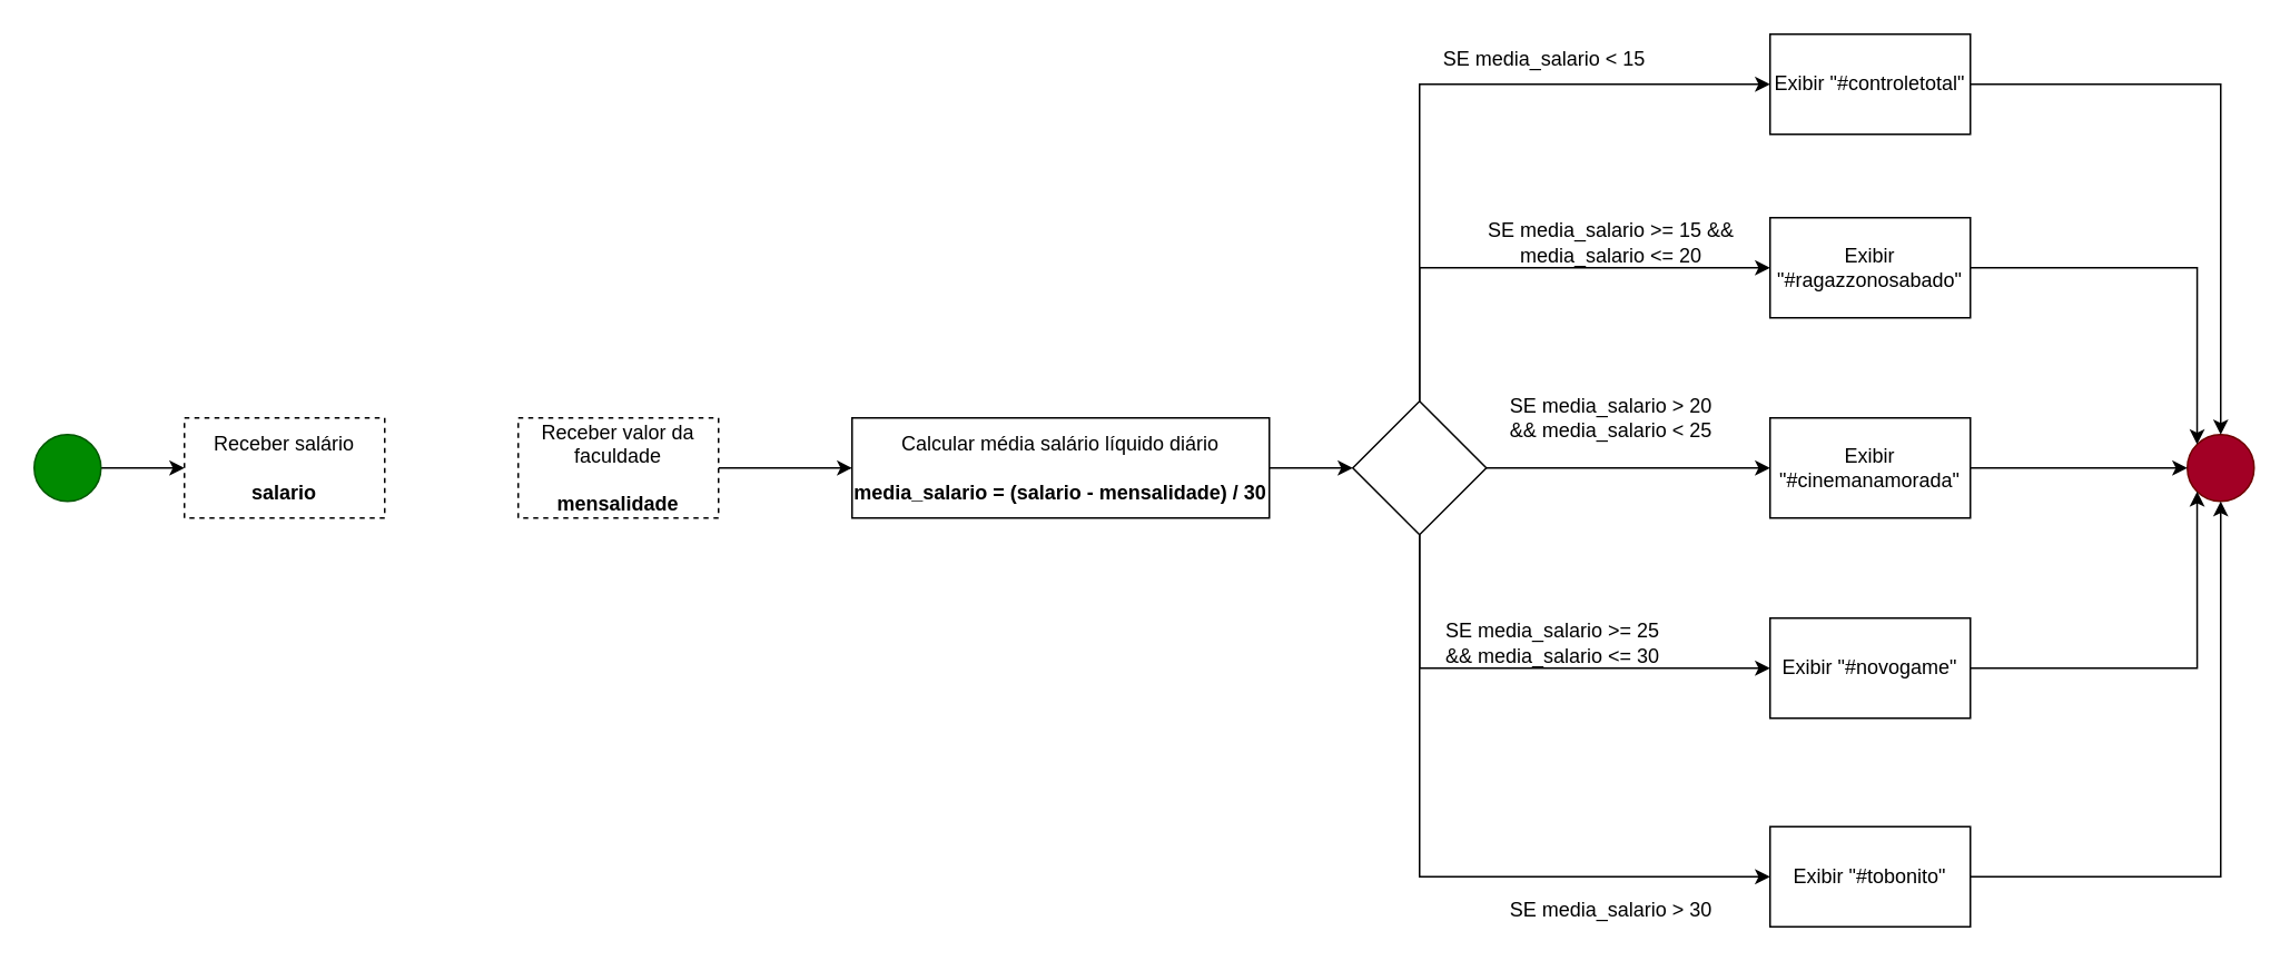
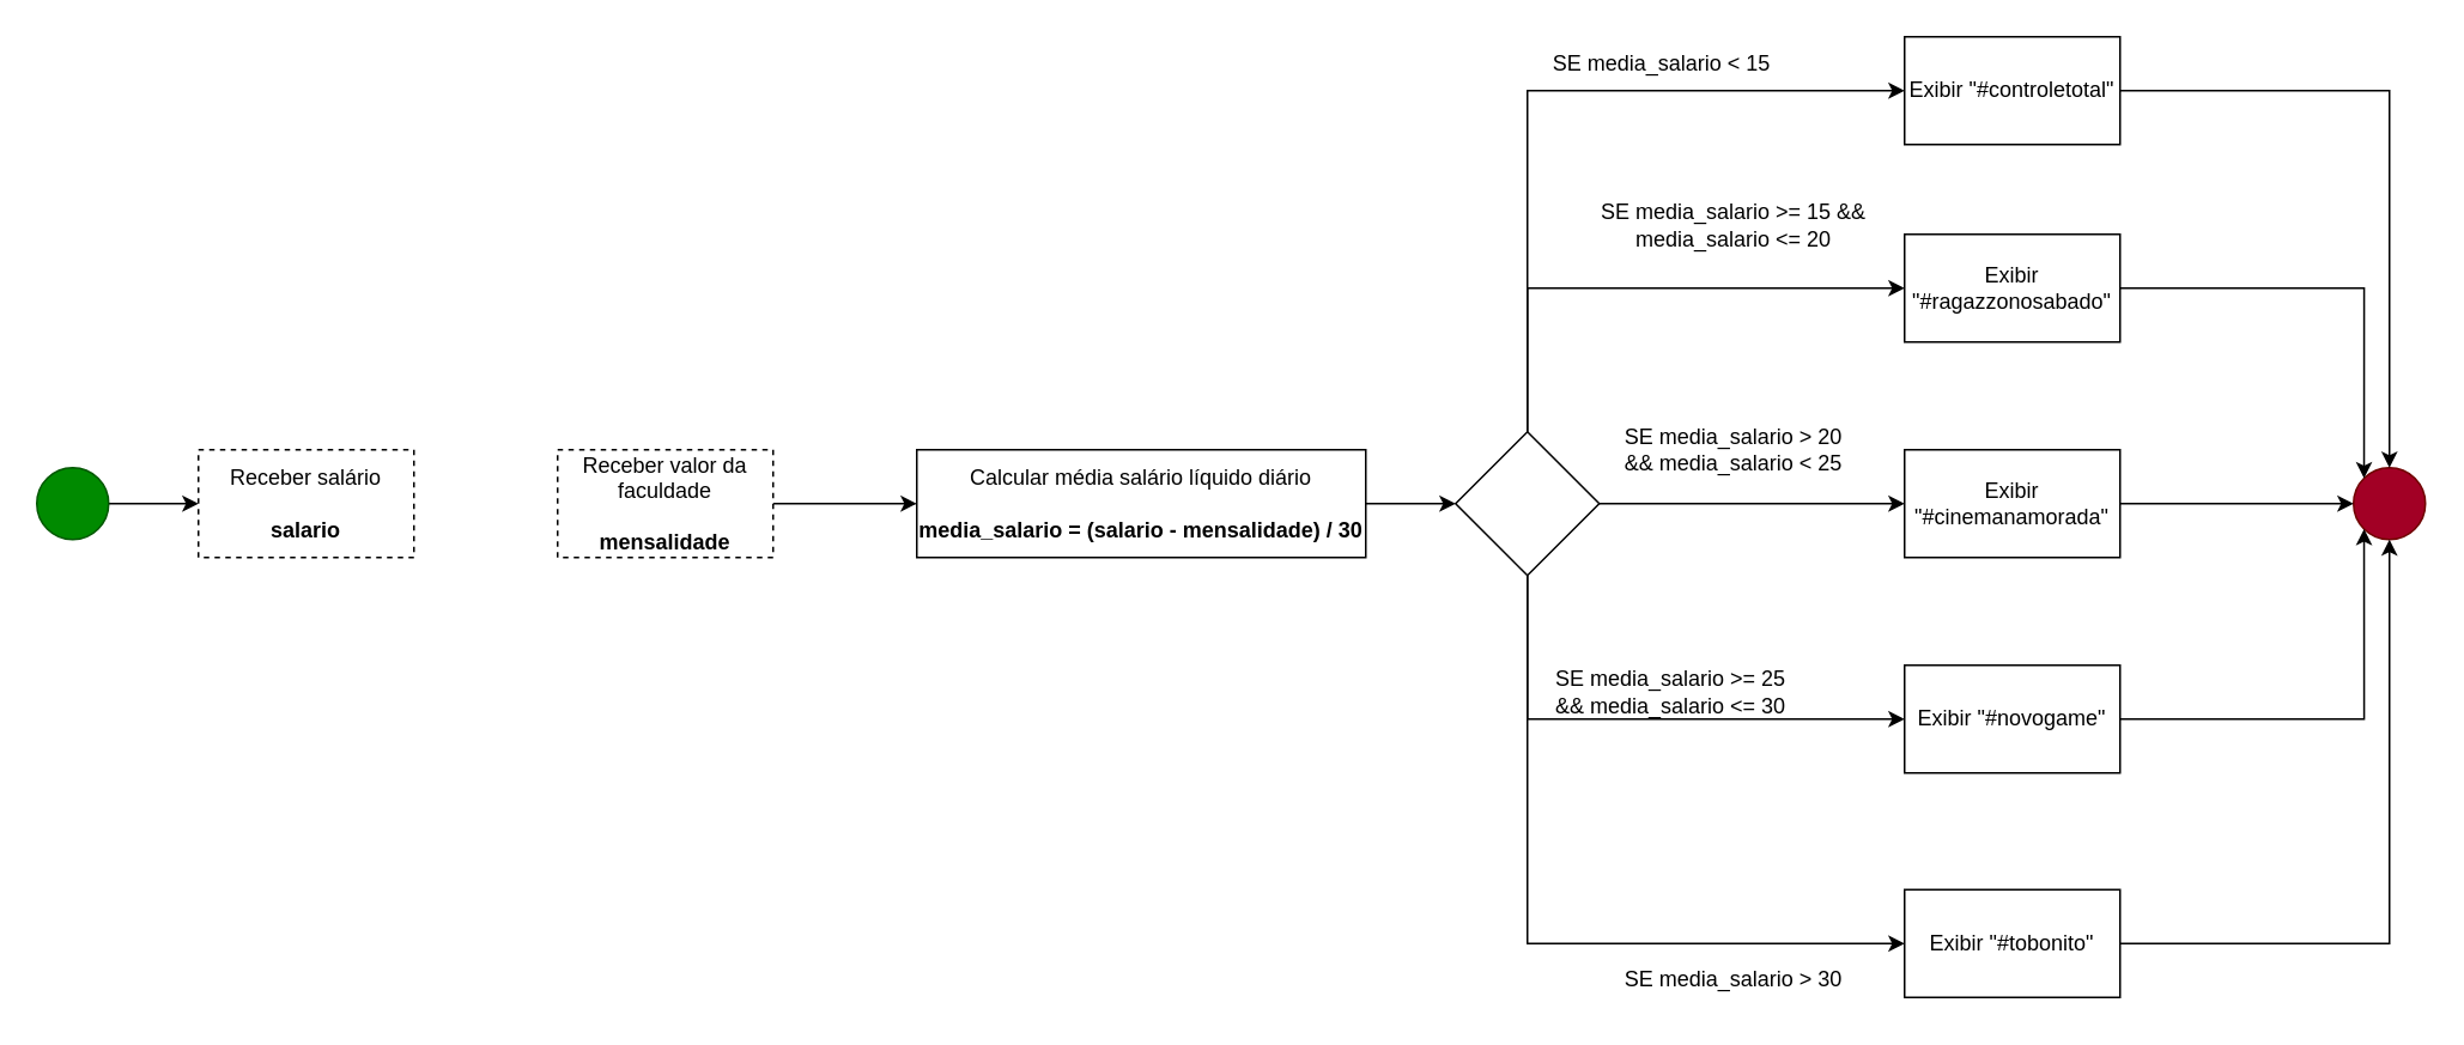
- <mxCell id="27" value="SE media_salario &amp;gt;= 15 &amp;amp;&amp;amp; media_salario &amp;lt;= 20" style="text;html=1;align=center;verticalAlign=middle;whiteSpace=wrap;rounded=0;" parent="1" vertex="1"><mxGeometry x="890" y="130" width="150" height="30" as="geometry" /></mxCell>
+ <mxCell id="27" value="SE media_salario &amp;gt;= 15 &amp;amp;&amp;amp; media_salario &amp;lt;= 20" style="text;html=1;align=center;verticalAlign=middle;whiteSpace=wrap;rounded=0;" parent="1" vertex="1"><mxGeometry x="890" y="110" width="150" height="30" as="geometry" /></mxCell>
